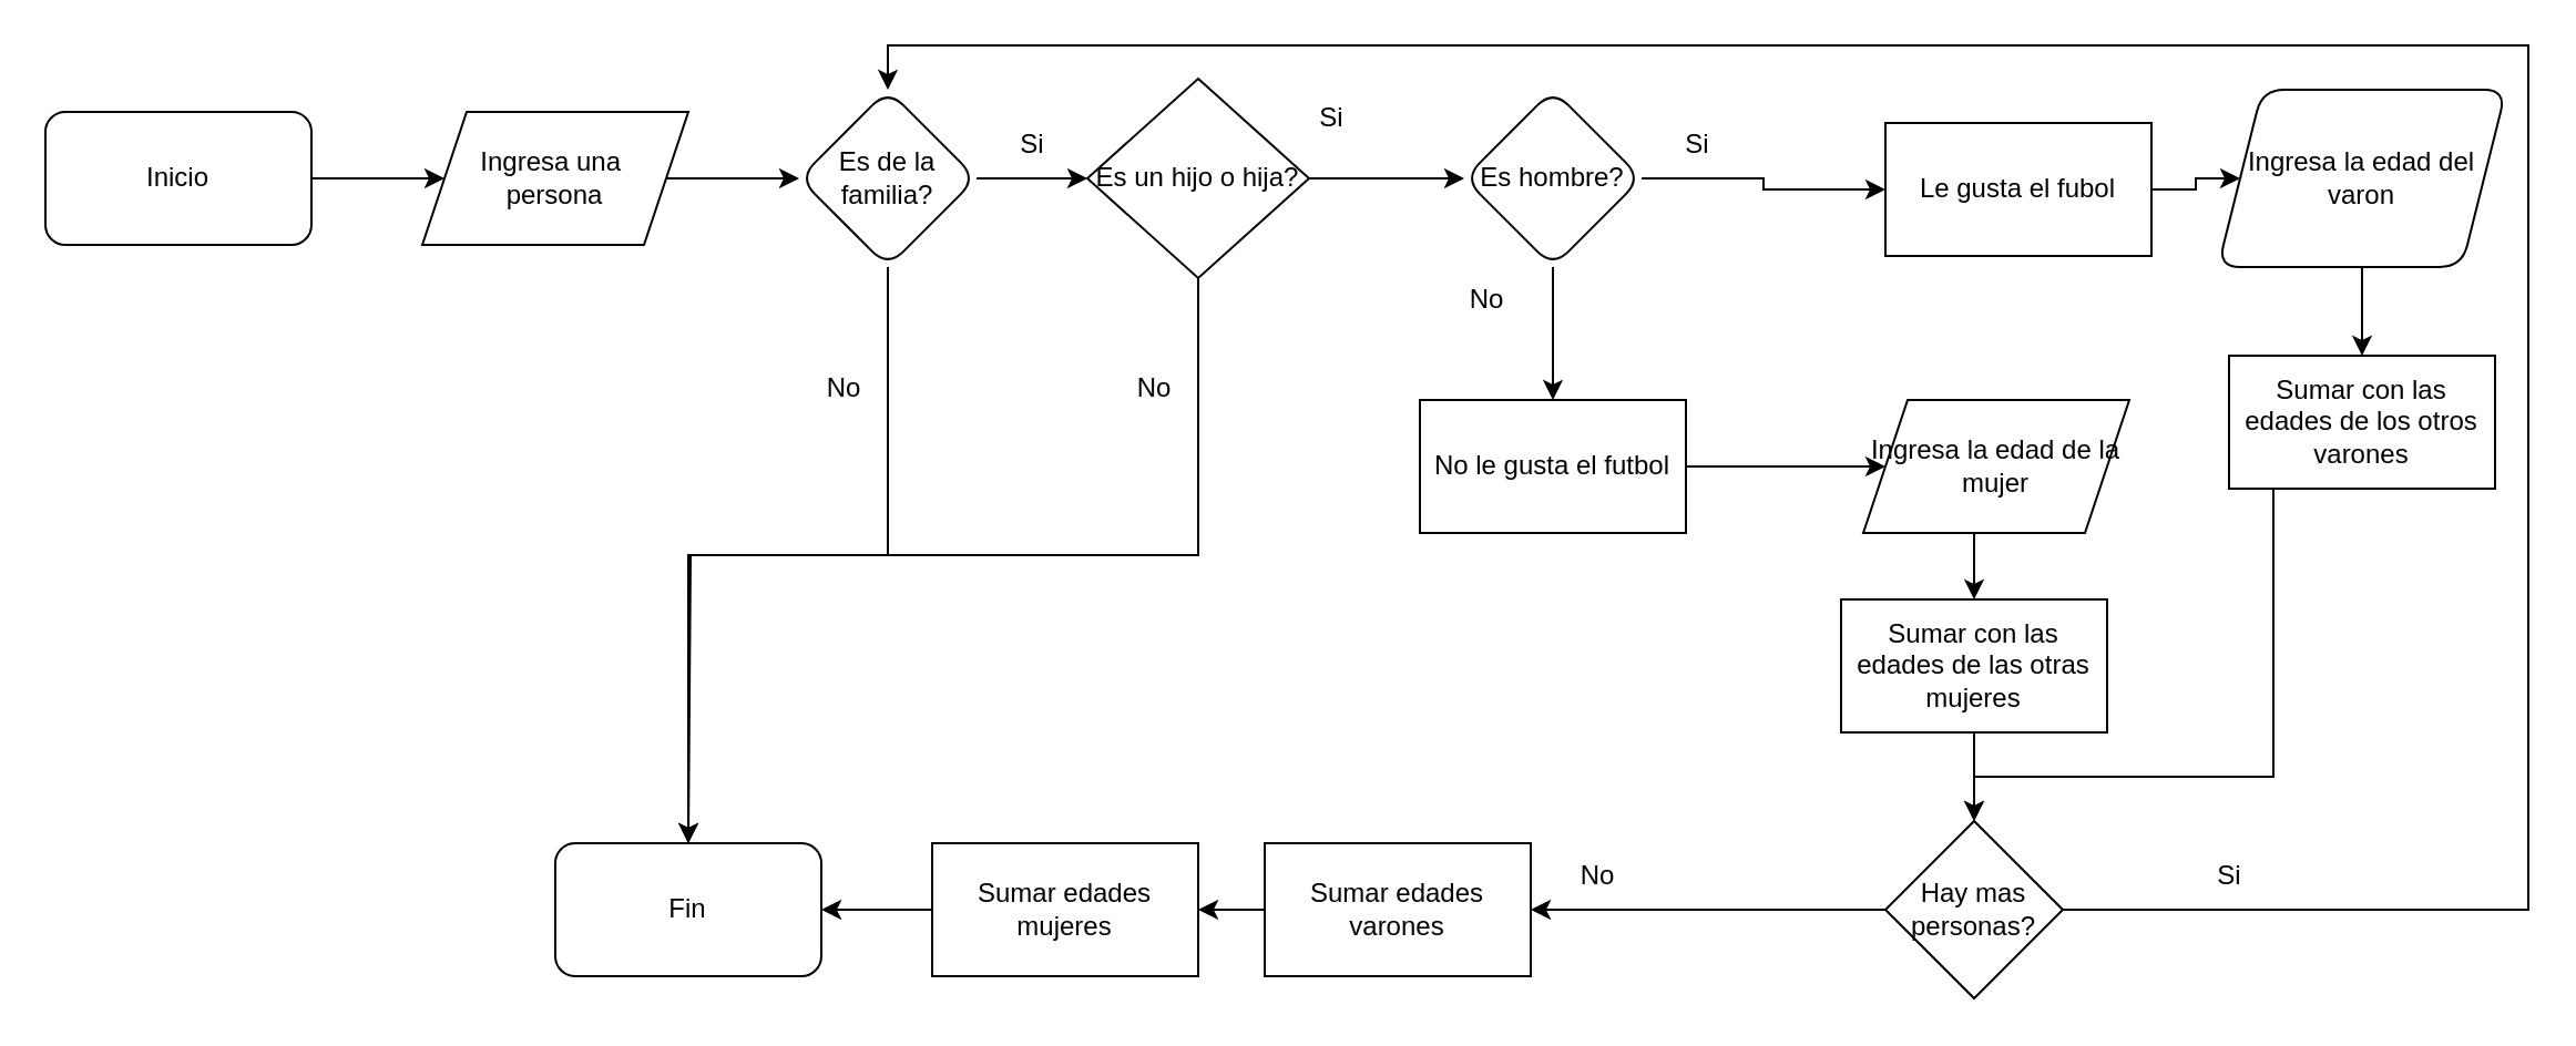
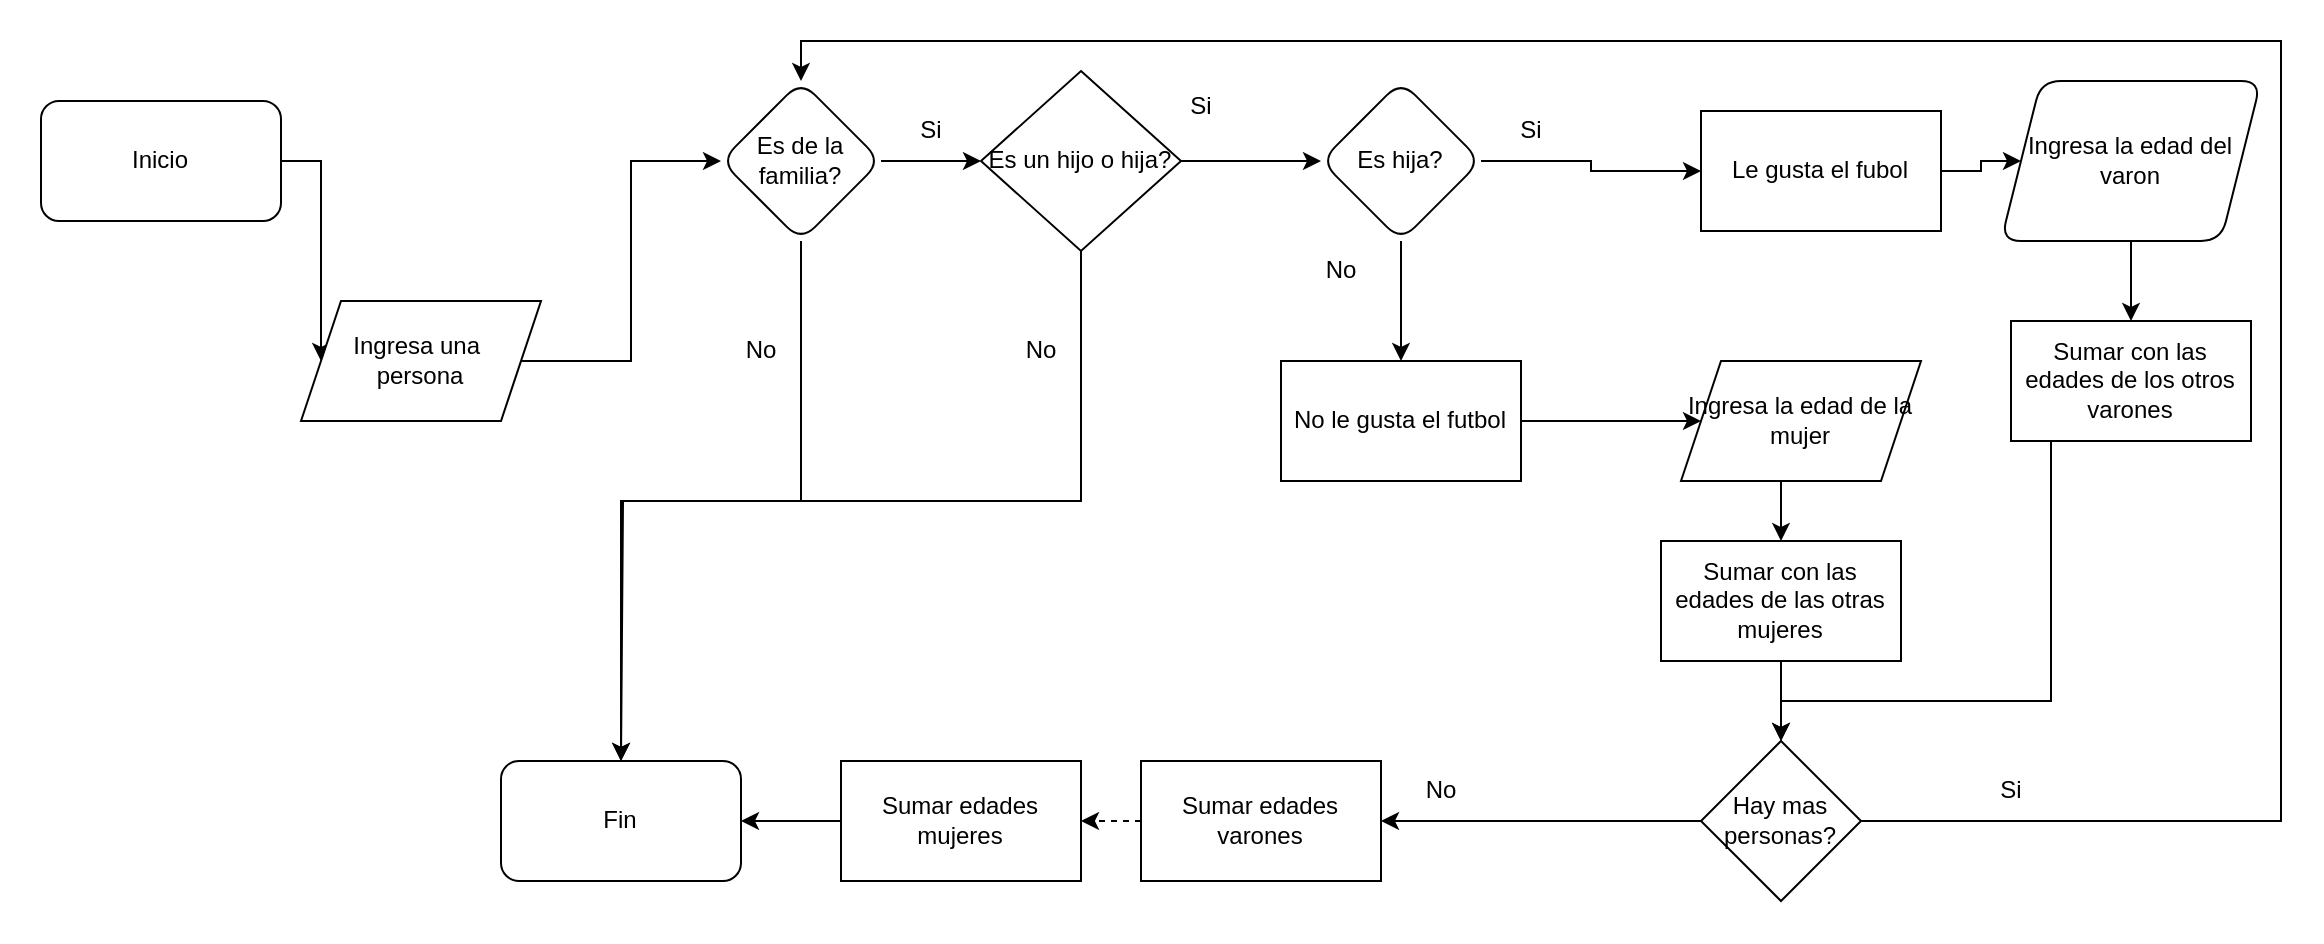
- <mxCell id="37" value="Ingresa una&amp;nbsp;&lt;div&gt;persona&lt;/div&gt;" style="shape=parallelogram;perimeter=parallelogramPerimeter;whiteSpace=wrap;html=1;fixedSize=1;" vertex="1" parent="1"><mxGeometry x="190" y="50" width="120" height="60" as="geometry" /></mxCell>
+ <mxCell id="37" value="Ingresa una&amp;nbsp;&lt;div&gt;persona&lt;/div&gt;" style="shape=parallelogram;perimeter=parallelogramPerimeter;whiteSpace=wrap;html=1;fixedSize=1;" vertex="1" parent="1"><mxGeometry x="150" y="150" width="120" height="60" as="geometry" /></mxCell>
- <mxCell id="9" value="Es hombre?" style="rhombus;whiteSpace=wrap;html=1;rounded=1;" vertex="1" parent="1"><mxGeometry x="660" y="40" width="80" height="80" as="geometry" /></mxCell>
+ <mxCell id="9" value="Es hija?" style="rhombus;whiteSpace=wrap;html=1;rounded=1;" vertex="1" parent="1"><mxGeometry x="660" y="40" width="80" height="80" as="geometry" /></mxCell>
- <mxCell id="32" style="edgeStyle=orthogonalEdgeStyle;rounded=0;orthogonalLoop=1;jettySize=auto;html=1;exitX=0;exitY=0.5;exitDx=0;exitDy=0;entryX=1;entryY=0.5;entryDx=0;entryDy=0;" edge="1" parent="1" source="33" target="35"><mxGeometry relative="1" as="geometry" /></mxCell>
+ <mxCell id="32" style="edgeStyle=orthogonalEdgeStyle;rounded=0;orthogonalLoop=1;jettySize=auto;html=1;exitX=0;exitY=0.5;exitDx=0;exitDy=0;entryX=1;entryY=0.5;entryDx=0;entryDy=0;dashed=1;" edge="1" parent="1" source="33" target="35"><mxGeometry relative="1" as="geometry" /></mxCell>
